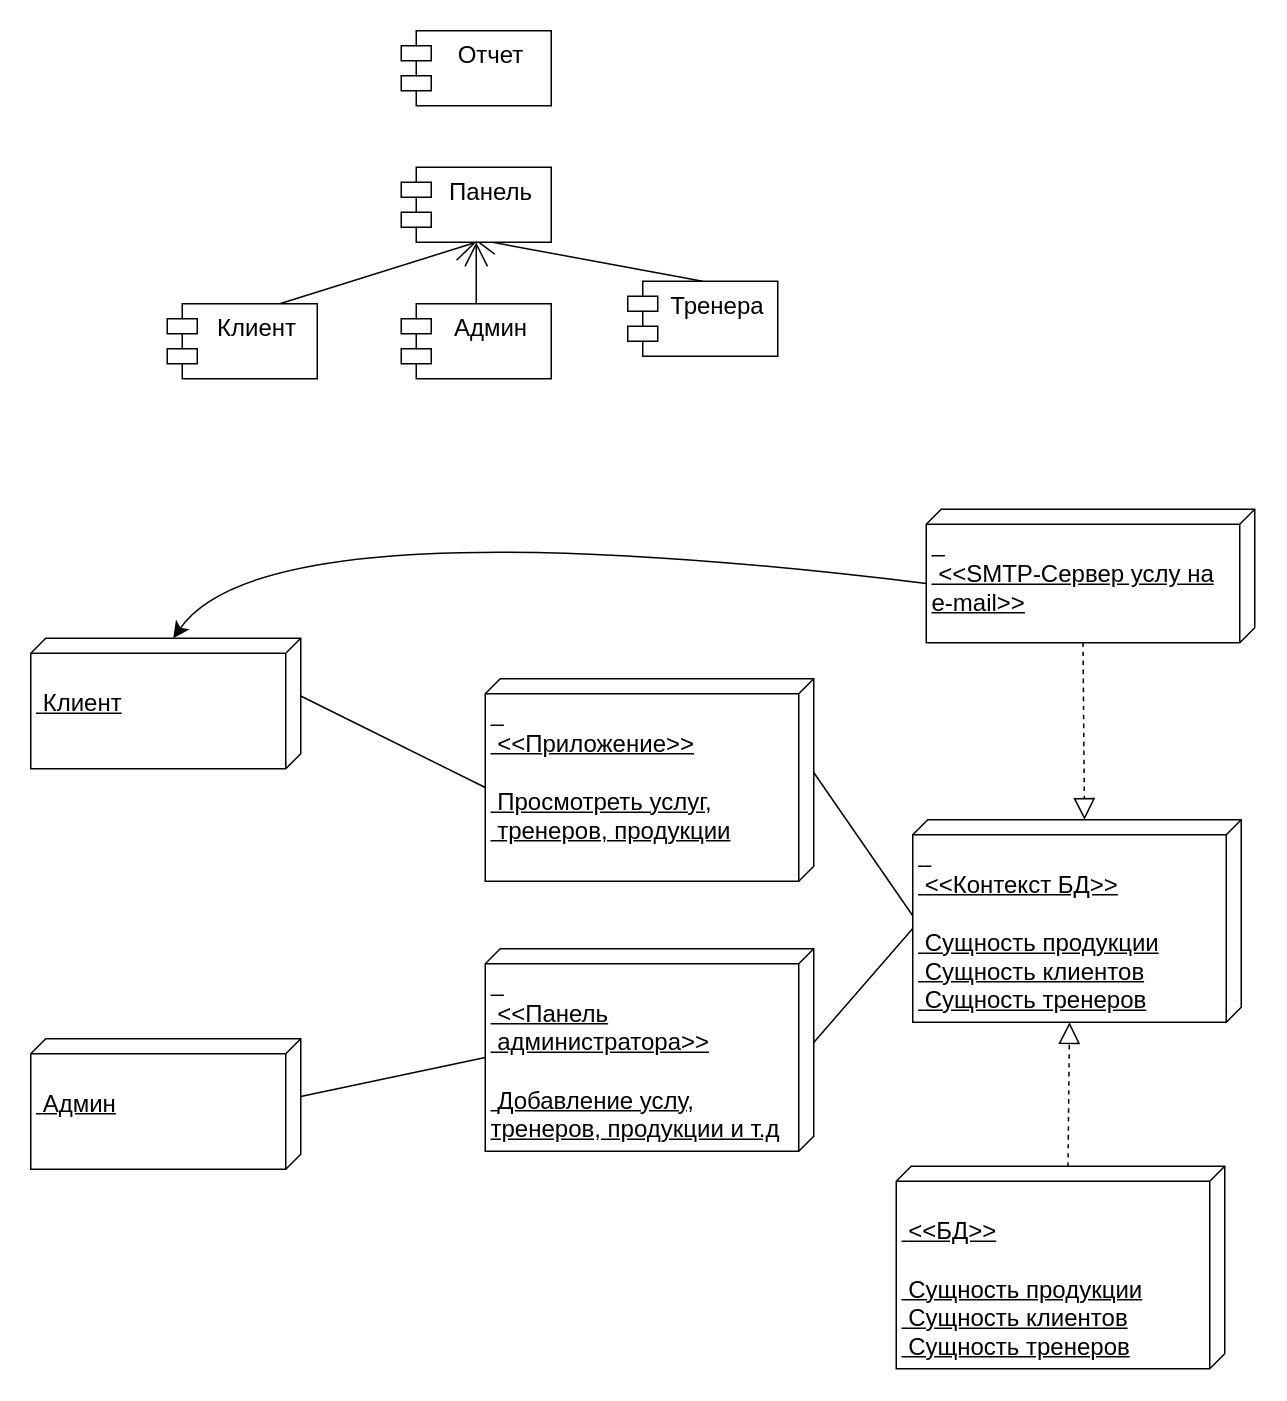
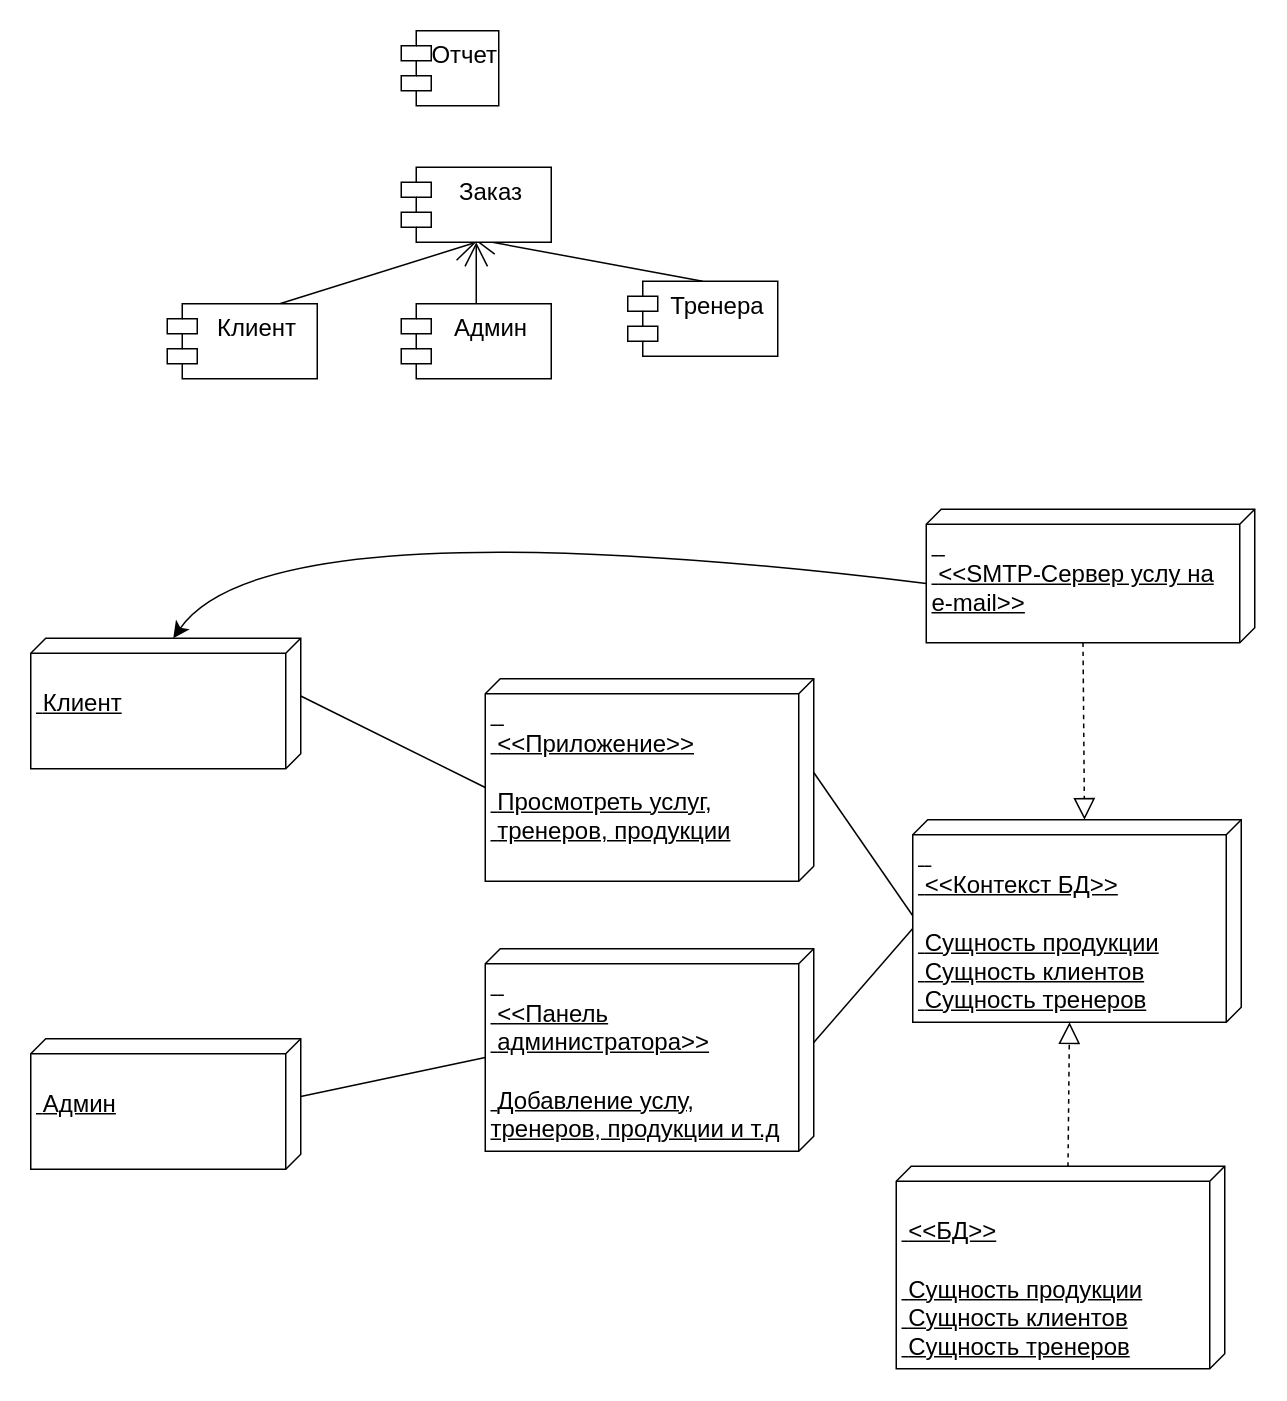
- <mxCell id="9" value="Отчет" style="shape=module;align=left;spacingLeft=20;align=center;verticalAlign=top;fontSize=16;" parent="1" vertex="1"><mxGeometry x="267" y="20" width="100" height="50" as="geometry" /></mxCell>
+ <mxCell id="9" value="Отчет" style="shape=module;align=left;spacingLeft=20;align=center;verticalAlign=top;fontSize=16;" parent="1" vertex="1"><mxGeometry x="267" y="20" width="65" height="50" as="geometry" /></mxCell>
- <mxCell id="8" value="Панель" style="shape=module;align=left;spacingLeft=20;align=center;verticalAlign=top;fontSize=16;" parent="1" vertex="1"><mxGeometry x="267" y="111" width="100" height="50" as="geometry" /></mxCell>
+ <mxCell id="8" value="Заказ" style="shape=module;align=left;spacingLeft=20;align=center;verticalAlign=top;fontSize=16;" parent="1" vertex="1"><mxGeometry x="267" y="111" width="100" height="50" as="geometry" /></mxCell>
